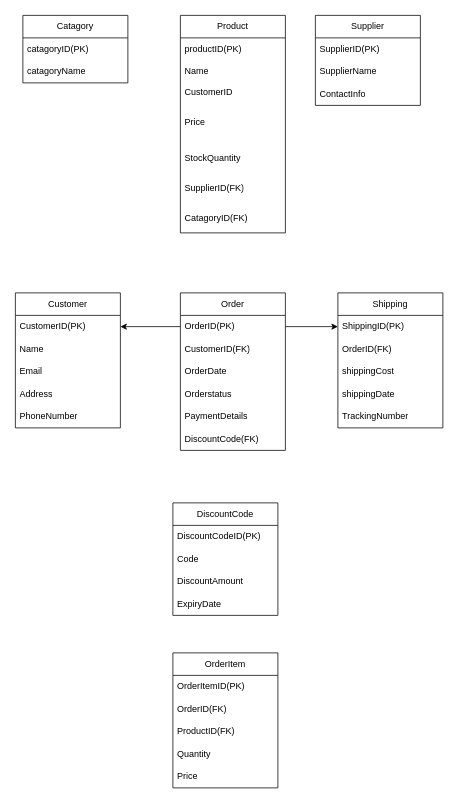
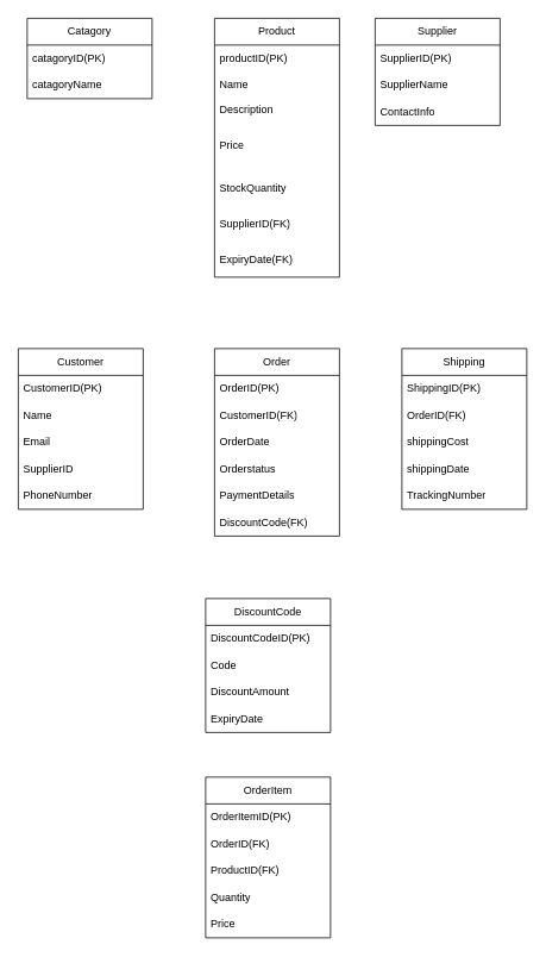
- <mxCell id="8" value="CustomerID&lt;div&gt;&lt;br&gt;&lt;/div&gt;" style="text;strokeColor=none;fillColor=none;align=left;verticalAlign=middle;spacingLeft=4;spacingRight=4;overflow=hidden;points=[[0,0.5],[1,0.5]];portConstraint=eastwest;rotatable=0;whiteSpace=wrap;html=1;" vertex="1" parent="5"><mxGeometry y="90" width="140" height="40" as="geometry" /></mxCell>
+ <mxCell id="8" value="Description&lt;div&gt;&lt;br&gt;&lt;/div&gt;" style="text;strokeColor=none;fillColor=none;align=left;verticalAlign=middle;spacingLeft=4;spacingRight=4;overflow=hidden;points=[[0,0.5],[1,0.5]];portConstraint=eastwest;rotatable=0;whiteSpace=wrap;html=1;" vertex="1" parent="5"><mxGeometry y="90" width="140" height="40" as="geometry" /></mxCell>
- <mxCell id="12" value="&lt;div&gt;CatagoryID(FK)&lt;/div&gt;" style="text;strokeColor=none;fillColor=none;align=left;verticalAlign=middle;spacingLeft=4;spacingRight=4;overflow=hidden;points=[[0,0.5],[1,0.5]];portConstraint=eastwest;rotatable=0;whiteSpace=wrap;html=1;" vertex="1" parent="5"><mxGeometry y="250" width="140" height="40" as="geometry" /></mxCell>
+ <mxCell id="12" value="&lt;div&gt;ExpiryDate(FK)&lt;/div&gt;" style="text;strokeColor=none;fillColor=none;align=left;verticalAlign=middle;spacingLeft=4;spacingRight=4;overflow=hidden;points=[[0,0.5],[1,0.5]];portConstraint=eastwest;rotatable=0;whiteSpace=wrap;html=1;" vertex="1" parent="5"><mxGeometry y="250" width="140" height="40" as="geometry" /></mxCell>
- <mxCell id="36" value="" style="edgeStyle=orthogonalEdgeStyle;rounded=0;orthogonalLoop=1;jettySize=auto;html=1;entryX=1;entryY=0.5;entryDx=0;entryDy=0;" edge="1" parent="1" source="24" target="18"><mxGeometry relative="1" as="geometry" /></mxCell>
- <mxCell id="37" value="" style="edgeStyle=orthogonalEdgeStyle;rounded=0;orthogonalLoop=1;jettySize=auto;html=1;entryX=0;entryY=0.5;entryDx=0;entryDy=0;" edge="1" parent="1" source="24" target="31"><mxGeometry relative="1" as="geometry" /></mxCell>
- <mxCell id="21" value="Address" style="text;strokeColor=none;fillColor=none;align=left;verticalAlign=middle;spacingLeft=4;spacingRight=4;overflow=hidden;points=[[0,0.5],[1,0.5]];portConstraint=eastwest;rotatable=0;whiteSpace=wrap;html=1;" vertex="1" parent="17"><mxGeometry y="120" width="140" height="30" as="geometry" /></mxCell>
+ <mxCell id="21" value="SupplierID" style="text;strokeColor=none;fillColor=none;align=left;verticalAlign=middle;spacingLeft=4;spacingRight=4;overflow=hidden;points=[[0,0.5],[1,0.5]];portConstraint=eastwest;rotatable=0;whiteSpace=wrap;html=1;" vertex="1" parent="17"><mxGeometry y="120" width="140" height="30" as="geometry" /></mxCell>
